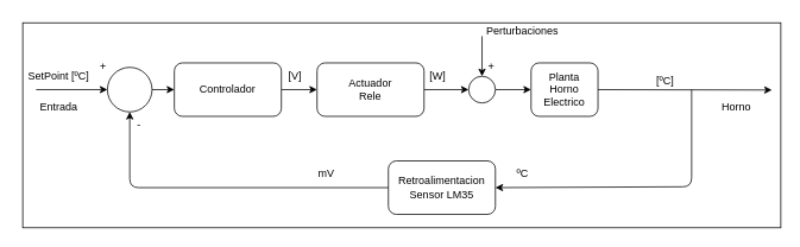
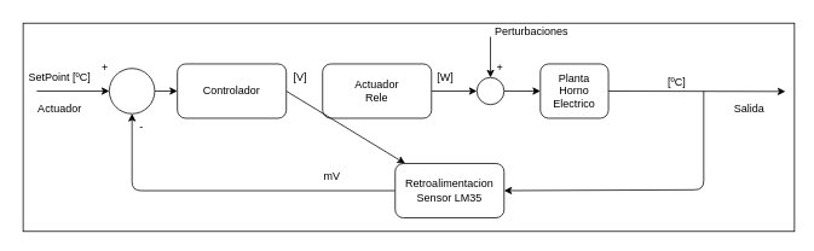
- <mxCell id="12" style="edgeStyle=none;html=1;exitX=1;exitY=0.5;exitDx=0;exitDy=0;entryX=0;entryY=0.5;entryDx=0;entryDy=0;" edge="1" parent="1" source="13" target="6"><mxGeometry relative="1" as="geometry" /></mxCell>
+ <mxCell id="12" style="edgeStyle=none;html=1;exitX=1;exitY=0.5;exitDx=0;exitDy=0;" edge="1" parent="1" source="13" target="9"><mxGeometry relative="1" as="geometry" /></mxCell>
- <mxCell id="18" value="Entrada" style="text;html=1;align=center;verticalAlign=middle;resizable=0;points=[];autosize=1;strokeColor=none;fillColor=none;" vertex="1" parent="1"><mxGeometry x="30" y="105" width="70" height="30" as="geometry" /></mxCell>
+ <mxCell id="18" value="Actuador" style="text;html=1;align=center;verticalAlign=middle;resizable=0;points=[];autosize=1;strokeColor=none;fillColor=none;" vertex="1" parent="1"><mxGeometry x="30" y="105" width="70" height="30" as="geometry" /></mxCell>
- <mxCell id="24" value="Horno" style="text;html=1;align=center;verticalAlign=middle;resizable=0;points=[];autosize=1;strokeColor=none;fillColor=none;" vertex="1" parent="1"><mxGeometry x="795" y="105" width="60" height="30" as="geometry" /></mxCell>
+ <mxCell id="24" value="Salida" style="text;html=1;align=center;verticalAlign=middle;resizable=0;points=[];autosize=1;strokeColor=none;fillColor=none;" vertex="1" parent="1"><mxGeometry x="795" y="105" width="60" height="30" as="geometry" /></mxCell>
- <mxCell id="15" value="ºC" style="text;html=1;align=center;verticalAlign=middle;resizable=0;points=[];autosize=1;strokeColor=none;fillColor=none;" vertex="1" parent="1"><mxGeometry x="565" y="180" width="40" height="30" as="geometry" /></mxCell>
